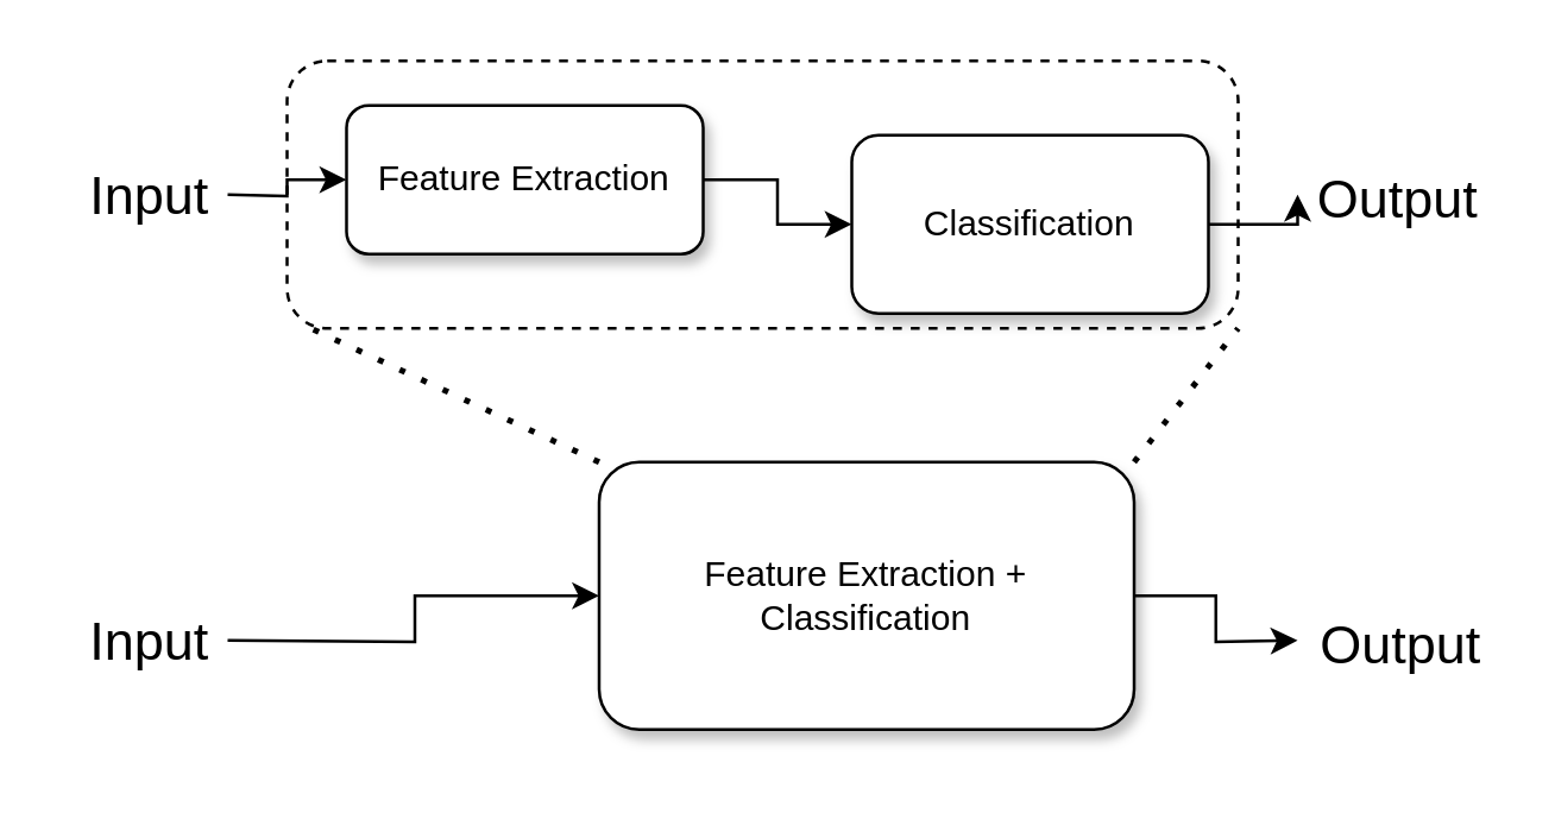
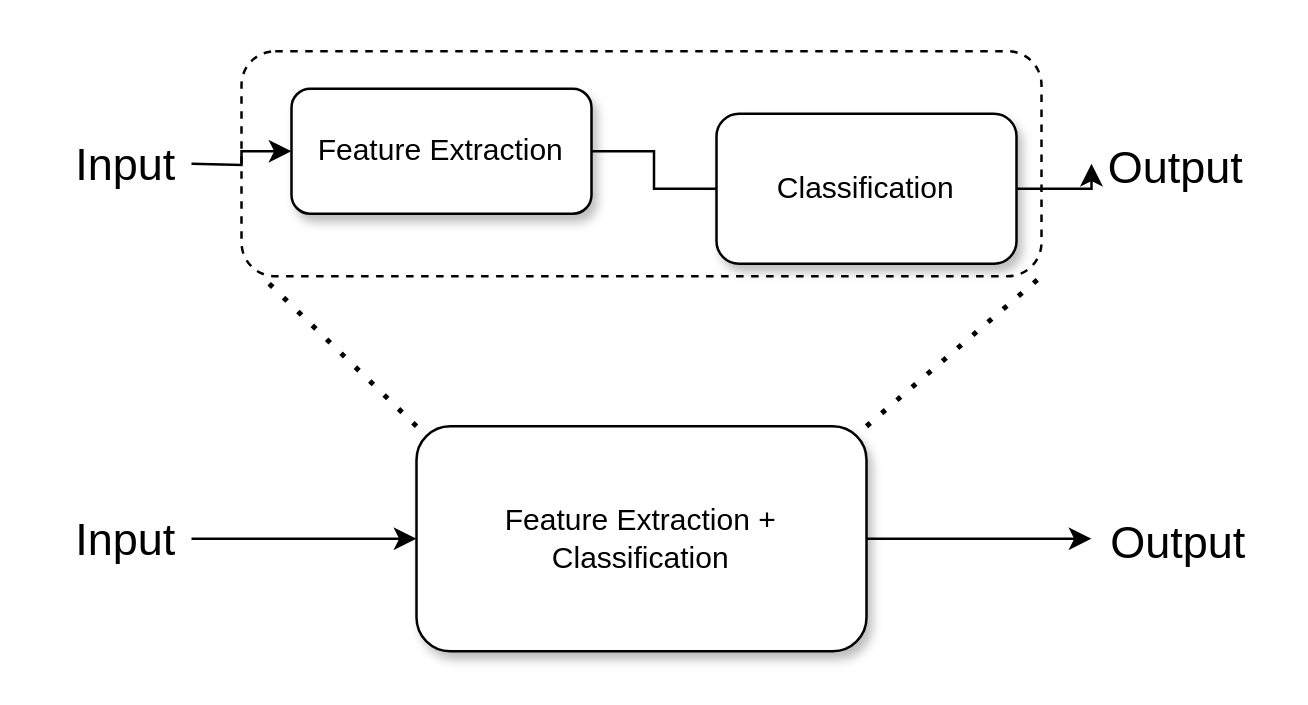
- <mxCell id="3" style="edgeStyle=orthogonalEdgeStyle;rounded=0;orthogonalLoop=1;jettySize=auto;html=1;exitX=1;exitY=0.5;exitDx=0;exitDy=0;entryX=0;entryY=0.5;entryDx=0;entryDy=0;" edge="1" parent="1" source="5" target="7"><mxGeometry relative="1" as="geometry" /></mxCell>
+ <mxCell id="3" style="edgeStyle=orthogonalEdgeStyle;rounded=0;orthogonalLoop=1;jettySize=auto;html=1;exitX=1;exitY=0.5;exitDx=0;exitDy=0;entryX=0;entryY=0.5;entryDx=0;entryDy=0;endArrow=none;" edge="1" parent="1" source="5" target="7"><mxGeometry relative="1" as="geometry" /></mxCell>
- <mxCell id="10" value="&lt;div&gt;Feature Extraction + &lt;br&gt;&lt;/div&gt;&lt;div&gt;Classification&lt;br&gt;&lt;/div&gt;" style="rounded=1;whiteSpace=wrap;html=1;shadow=1;fillColor=default;" vertex="1" parent="1"><mxGeometry x="201" y="155" width="180" height="90" as="geometry" /></mxCell>
+ <mxCell id="10" value="&lt;div&gt;Feature Extraction + &lt;br&gt;&lt;/div&gt;&lt;div&gt;Classification&lt;br&gt;&lt;/div&gt;" style="rounded=1;whiteSpace=wrap;html=1;shadow=1;fillColor=default;" vertex="1" parent="1"><mxGeometry x="166" y="170" width="180" height="90" as="geometry" /></mxCell>
